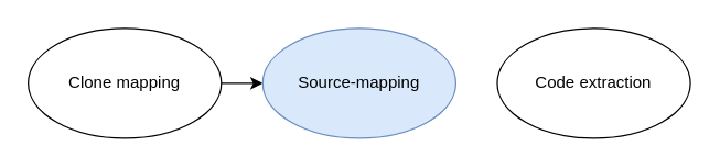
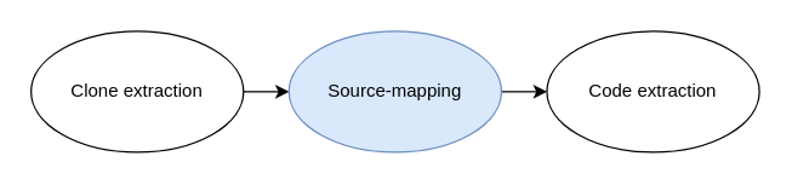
- <mxCell id="3" value="Clone mapping" style="ellipse;whiteSpace=wrap;html=1;" parent="1" vertex="1"><mxGeometry x="20" y="20" width="140" height="80" as="geometry" /></mxCell>
+ <mxCell id="3" value="Clone extraction" style="ellipse;whiteSpace=wrap;html=1;" parent="1" vertex="1"><mxGeometry x="20" y="20" width="140" height="80" as="geometry" /></mxCell>
+ <mxCell id="5" style="edgeStyle=orthogonalEdgeStyle;rounded=0;orthogonalLoop=1;jettySize=auto;html=1;exitX=1;exitY=0.5;exitDx=0;exitDy=0;" parent="1" source="6" target="4" edge="1"><mxGeometry relative="1" as="geometry" /></mxCell>
